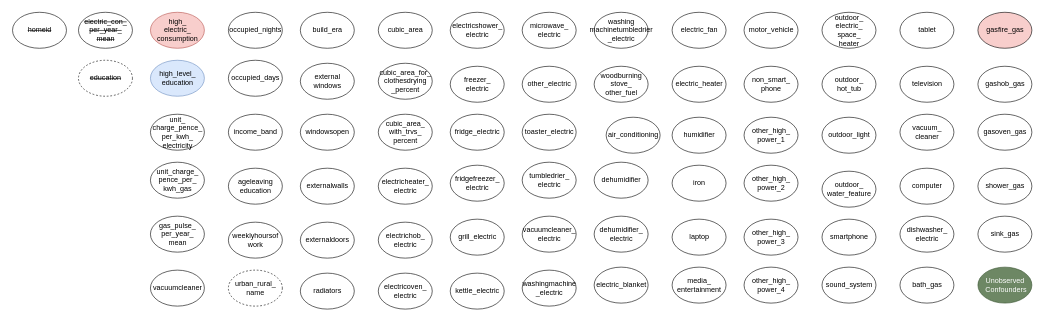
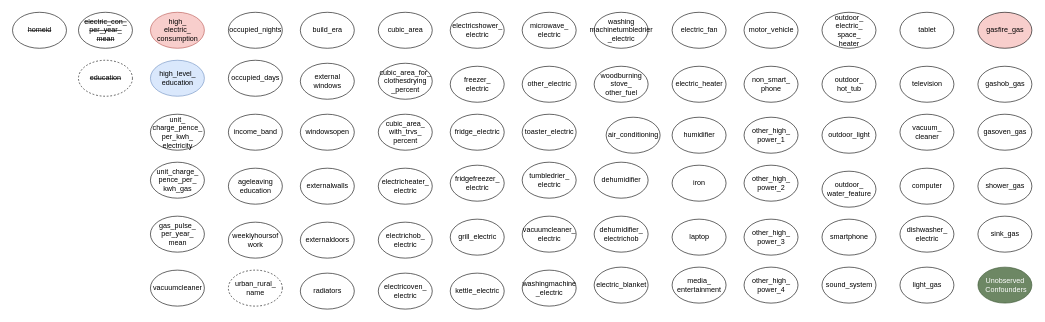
- <mxCell id="34" value="dehumidifier_&lt;br&gt;electric" style="ellipse;html=1;shadow=0;sketch=0;overflow=visible;" parent="1" vertex="1"><mxGeometry x="990" y="360" width="90" height="60" as="geometry" /></mxCell>
+ <mxCell id="34" value="dehumidifier_&lt;br&gt;electrichob" style="ellipse;html=1;shadow=0;sketch=0;overflow=visible;" parent="1" vertex="1"><mxGeometry x="990" y="360" width="90" height="60" as="geometry" /></mxCell>
- <mxCell id="71" value="bath_gas" style="ellipse;html=1;shadow=0;sketch=0;overflow=visible;" parent="1" vertex="1"><mxGeometry x="1500" y="445" width="90" height="60" as="geometry" /></mxCell>
+ <mxCell id="71" value="light_gas" style="ellipse;html=1;shadow=0;sketch=0;overflow=visible;" parent="1" vertex="1"><mxGeometry x="1500" y="445" width="90" height="60" as="geometry" /></mxCell>
